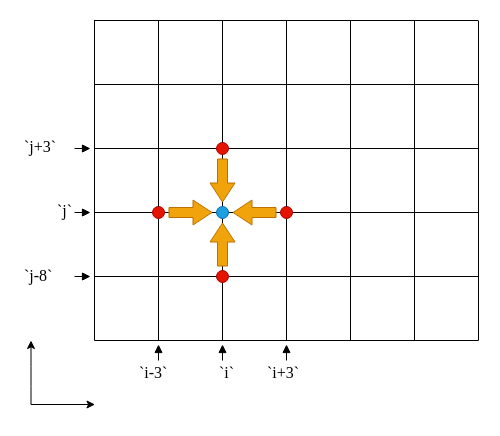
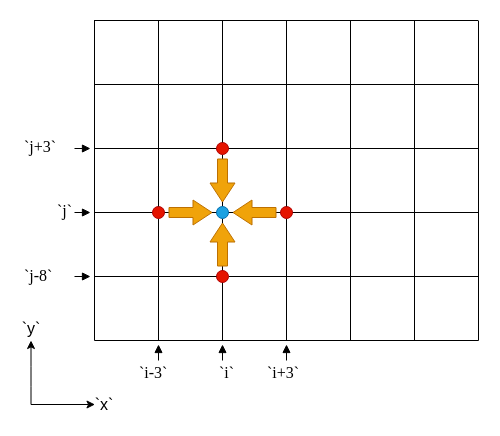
+ <mxCell id="18" value="`y`" style="text;html=1;strokeColor=none;fillColor=none;align=center;verticalAlign=middle;whiteSpace=wrap;rounded=0;fontSize=16;" parent="14" vertex="1"><mxGeometry width="20" height="20" as="geometry" /></mxCell>
+ <mxCell id="17" value="`x`" style="text;html=1;strokeColor=none;fillColor=none;align=center;verticalAlign=middle;whiteSpace=wrap;rounded=0;fontSize=16;" parent="14" vertex="1"><mxGeometry x="73" y="76" width="20" height="20" as="geometry" /></mxCell>
